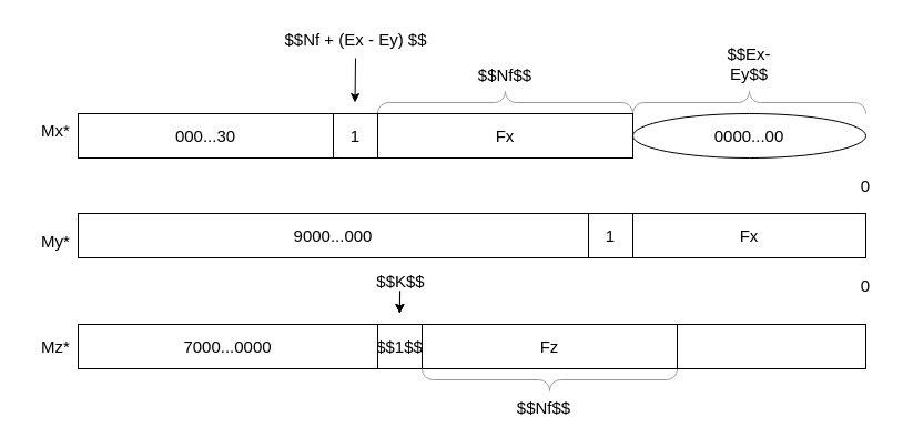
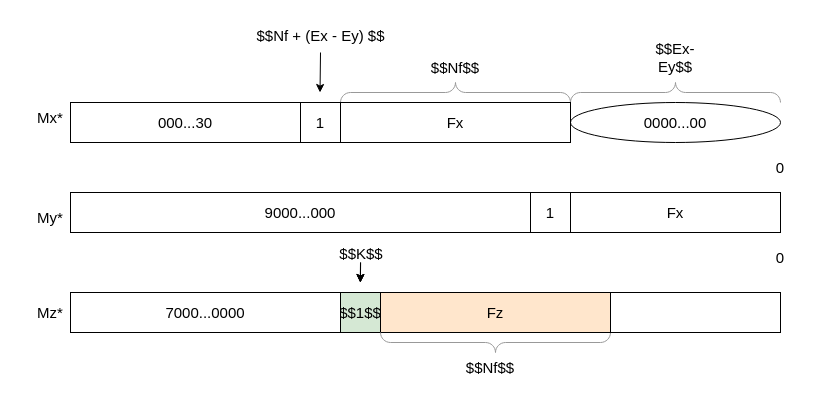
- <mxCell id="21" value="&lt;font style=&quot;font-size: 15px;&quot;&gt;$$1$$&lt;/font&gt;" style="rounded=0;whiteSpace=wrap;html=1;" vertex="1" parent="1"><mxGeometry x="340" y="292" width="40" height="40" as="geometry" /></mxCell>
+ <mxCell id="21" value="&lt;font style=&quot;font-size: 15px;&quot;&gt;$$1$$&lt;/font&gt;" style="rounded=0;whiteSpace=wrap;html=1;fillColor=#d5e8d4;" vertex="1" parent="1"><mxGeometry x="340" y="292" width="40" height="40" as="geometry" /></mxCell>
- <mxCell id="24" value="&lt;font style=&quot;font-size: 15px;&quot;&gt;Fz&lt;/font&gt;" style="rounded=0;whiteSpace=wrap;html=1;" vertex="1" parent="1"><mxGeometry x="380" y="292" width="230" height="40" as="geometry" /></mxCell>
+ <mxCell id="24" value="&lt;font style=&quot;font-size: 15px;&quot;&gt;Fz&lt;/font&gt;" style="rounded=0;whiteSpace=wrap;html=1;fillColor=#ffe6cc;" vertex="1" parent="1"><mxGeometry x="380" y="292" width="230" height="40" as="geometry" /></mxCell>
